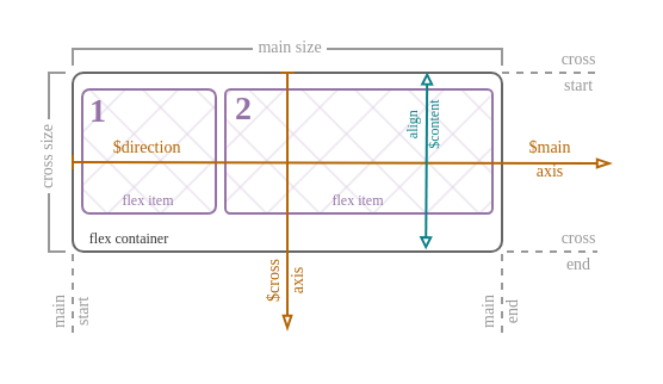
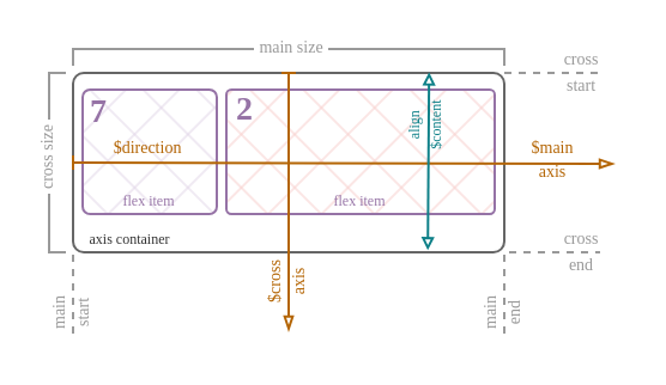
- <mxCell id="8" value="&lt;p style=&quot;&quot;&gt;&lt;font color=&quot;#9673a6&quot; size=&quot;1&quot;&gt;&lt;b style=&quot;line-height: 1; font-size: 14px;&quot;&gt;1&lt;/b&gt;&lt;/font&gt;&lt;/p&gt;" style="rounded=1;whiteSpace=wrap;html=1;shadow=0;fontFamily=Comic Sans MS;fontSize=8;strokeColor=#9673A6;strokeWidth=1;fillColor=#E1D5E7;verticalAlign=middle;arcSize=6;imageHeight=24;sketch=0;align=center;spacingBottom=35;spacingLeft=0;spacingRight=42;gradientColor=none;gradientDirection=north;glass=0;fillStyle=cross-hatch;perimeterSpacing=0;" parent="1" vertex="1"><mxGeometry x="34" y="37" width="56" height="52" as="geometry" /></mxCell>
+ <mxCell id="8" value="&lt;p style=&quot;&quot;&gt;&lt;font color=&quot;#9673a6&quot; size=&quot;1&quot;&gt;&lt;b style=&quot;line-height: 1; font-size: 14px;&quot;&gt;7&lt;/b&gt;&lt;/font&gt;&lt;/p&gt;" style="rounded=1;whiteSpace=wrap;html=1;shadow=0;fontFamily=Comic Sans MS;fontSize=8;strokeColor=#9673A6;strokeWidth=1;fillColor=#E1D5E7;verticalAlign=middle;arcSize=6;imageHeight=24;sketch=0;align=center;spacingBottom=35;spacingLeft=0;spacingRight=42;gradientColor=none;gradientDirection=north;glass=0;fillStyle=cross-hatch;perimeterSpacing=0;" parent="1" vertex="1"><mxGeometry x="34" y="37" width="56" height="52" as="geometry" /></mxCell>
- <mxCell id="9" value="&lt;font color=&quot;#9673a6&quot; size=&quot;1&quot;&gt;&lt;b style=&quot;font-size: 14px;&quot;&gt;2&lt;/b&gt;&lt;/font&gt;" style="rounded=1;whiteSpace=wrap;html=1;shadow=0;fontFamily=Comic Sans MS;fontSize=8;strokeColor=#9673a6;strokeWidth=1;fillColor=#e1d5e7;verticalAlign=middle;arcSize=4;sketch=0;spacingRight=96;spacingBottom=35;fillStyle=cross-hatch;" parent="1" vertex="1"><mxGeometry x="94" y="37" width="112" height="52" as="geometry" /></mxCell>
+ <mxCell id="9" value="&lt;font color=&quot;#9673a6&quot; size=&quot;1&quot;&gt;&lt;b style=&quot;font-size: 14px;&quot;&gt;2&lt;/b&gt;&lt;/font&gt;" style="rounded=1;whiteSpace=wrap;html=1;shadow=0;fontFamily=Comic Sans MS;fontSize=8;strokeColor=#9673a6;strokeWidth=1;fillColor=#f8cecc;verticalAlign=middle;arcSize=4;sketch=0;spacingRight=96;spacingBottom=35;fillStyle=cross-hatch;" parent="1" vertex="1"><mxGeometry x="94" y="37" width="112" height="52" as="geometry" /></mxCell>
- <mxCell id="21" value="flex container" style="text;html=1;strokeColor=none;fillColor=none;align=center;verticalAlign=middle;whiteSpace=wrap;rounded=0;shadow=0;glass=0;labelBackgroundColor=none;sketch=1;fontFamily=Comic Sans MS;fontSize=6;fontColor=#333333;" parent="1" vertex="1"><mxGeometry x="29" y="95" width="50" height="10" as="geometry" /></mxCell>
+ <mxCell id="21" value="axis container" style="text;html=1;strokeColor=none;fillColor=none;align=center;verticalAlign=middle;whiteSpace=wrap;rounded=0;shadow=0;glass=0;labelBackgroundColor=none;sketch=1;fontFamily=Comic Sans MS;fontSize=6;fontColor=#333333;" parent="1" vertex="1"><mxGeometry x="29" y="95" width="50" height="10" as="geometry" /></mxCell>
